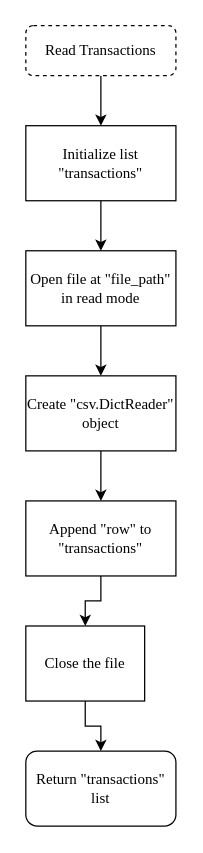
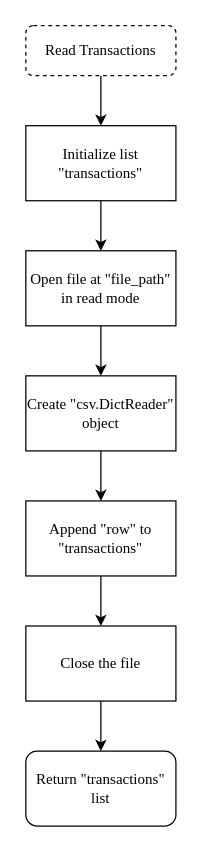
- <mxCell id="13" value="&lt;div&gt;&lt;div&gt;Close the file&lt;/div&gt;&lt;/div&gt;" style="rounded=0;whiteSpace=wrap;html=1;fontFamily=Times New Roman;" parent="1" vertex="1"><mxGeometry x="20" y="500" width="95" height="60" as="geometry" /></mxCell>
+ <mxCell id="13" value="&lt;div&gt;&lt;div&gt;Close the file&lt;/div&gt;&lt;/div&gt;" style="rounded=0;whiteSpace=wrap;html=1;fontFamily=Times New Roman;" parent="1" vertex="1"><mxGeometry x="20" y="500" width="120" height="60" as="geometry" /></mxCell>
